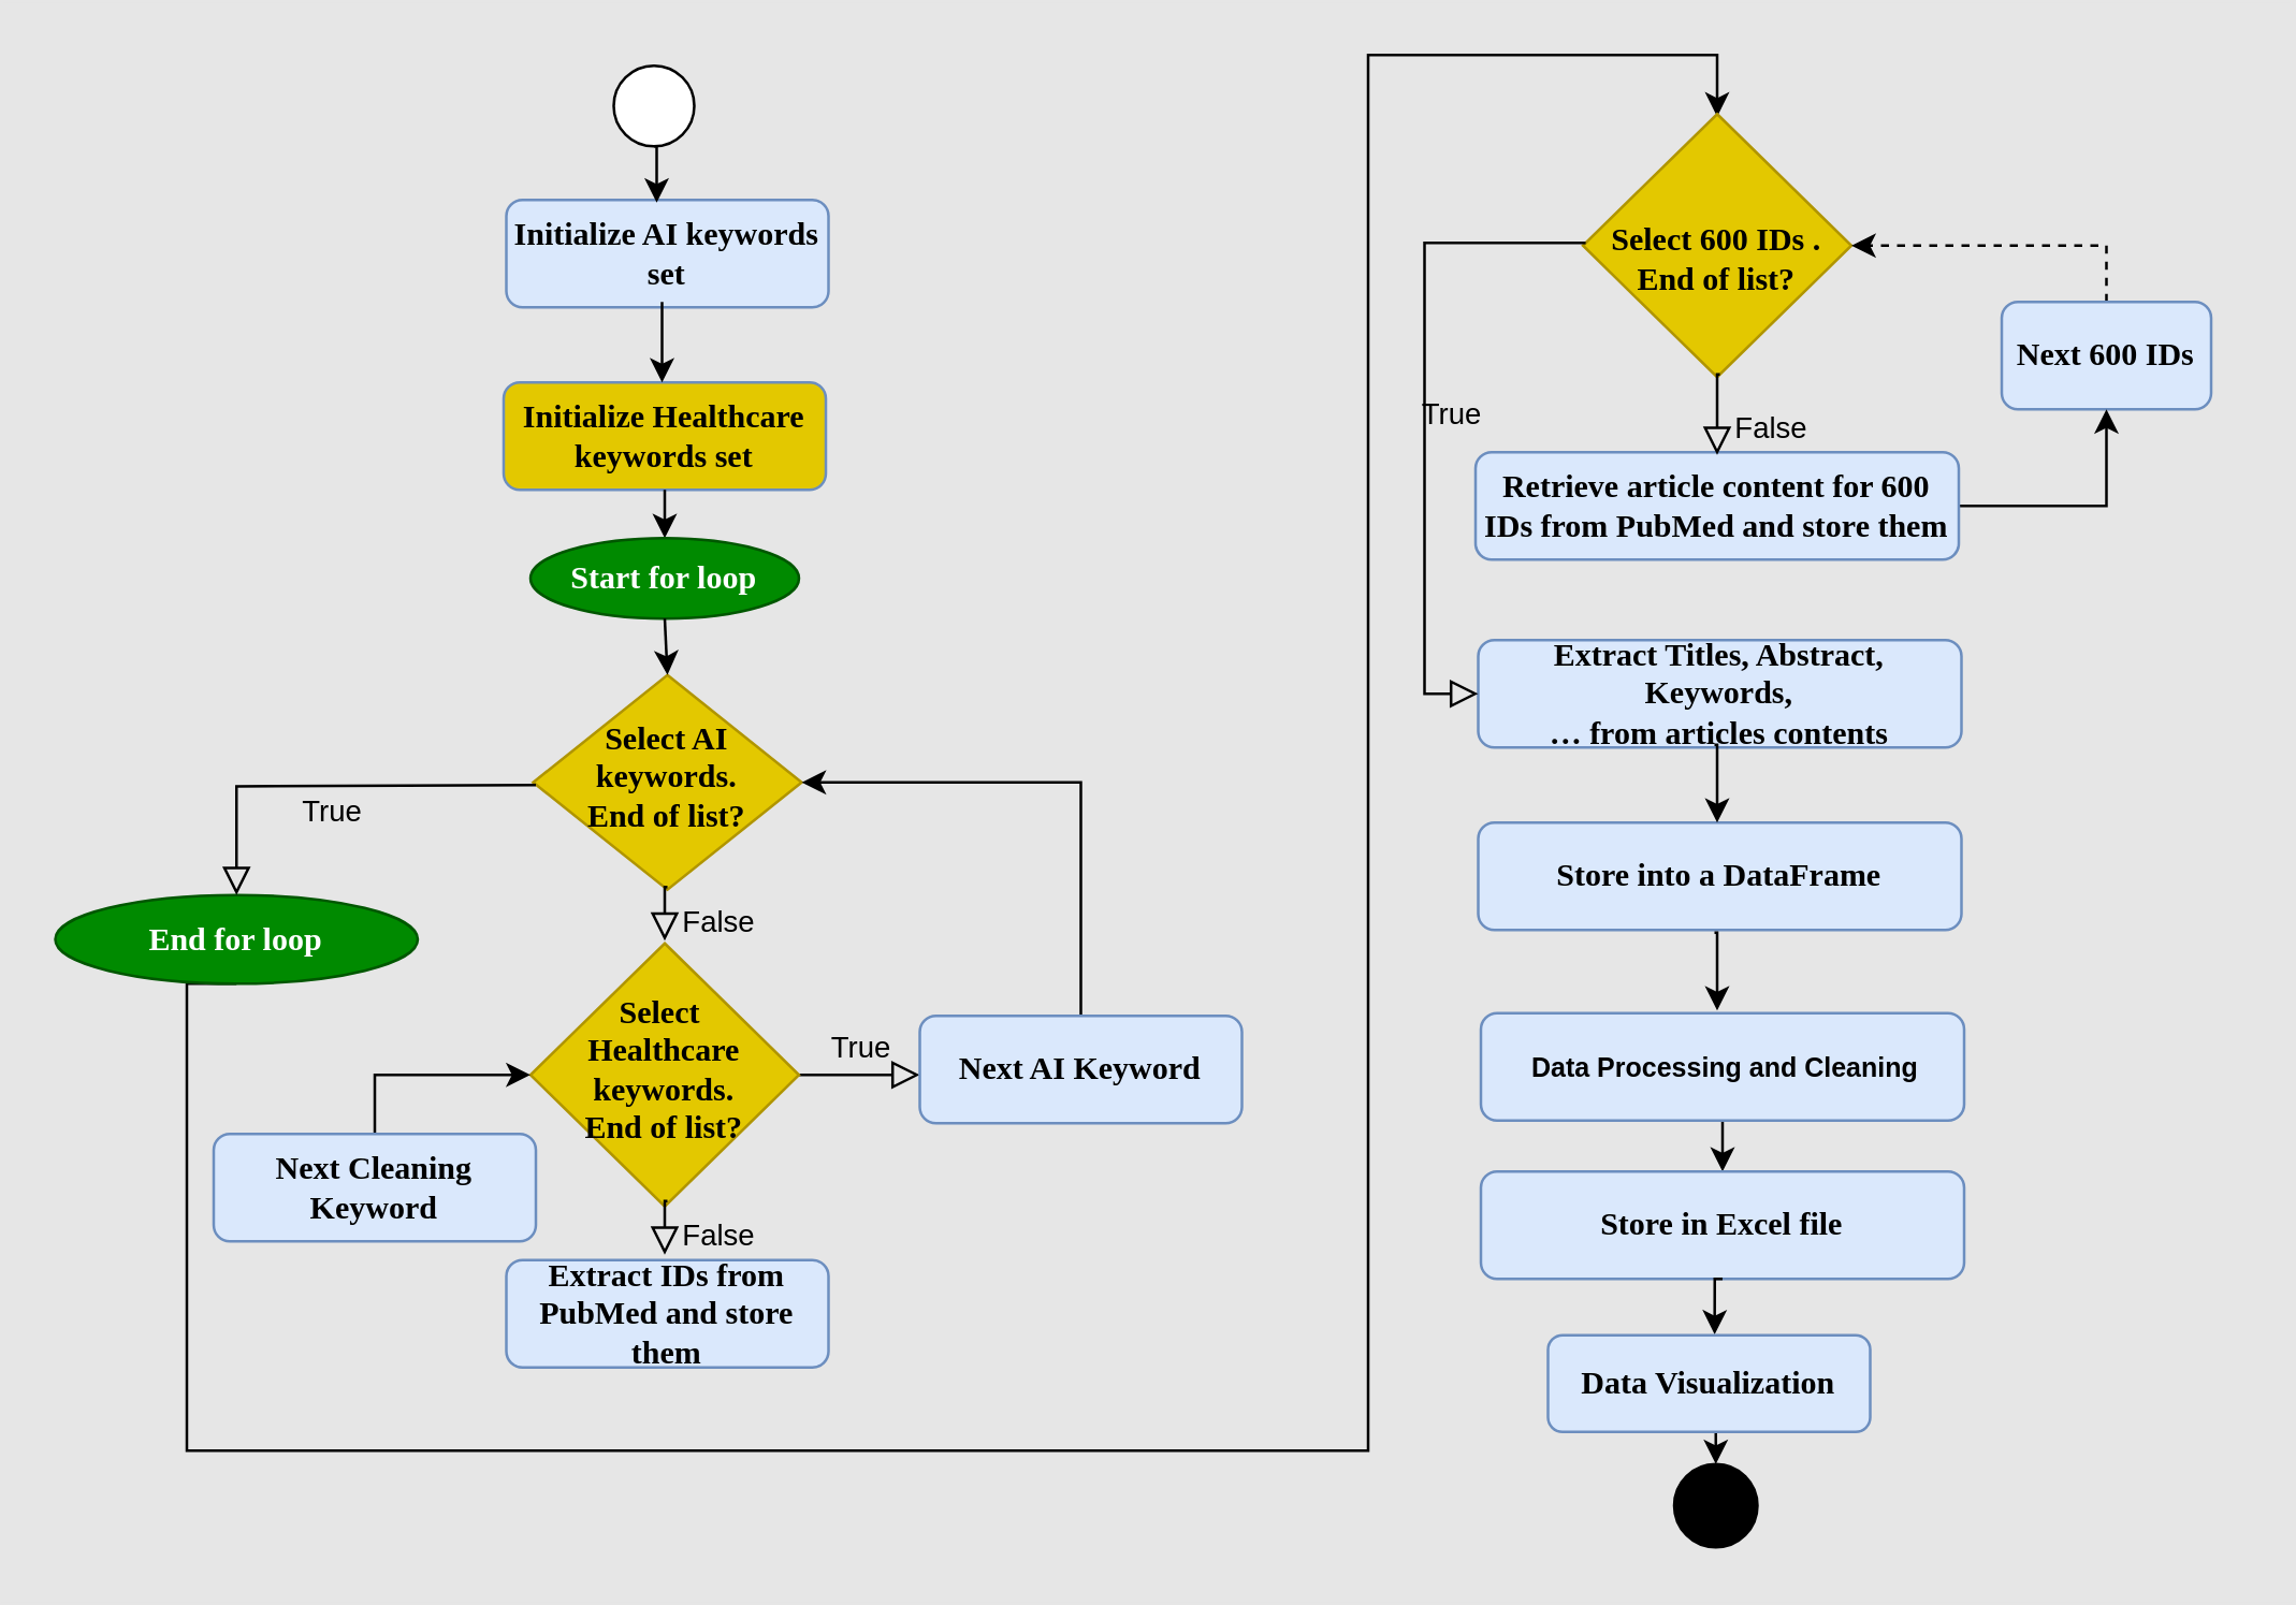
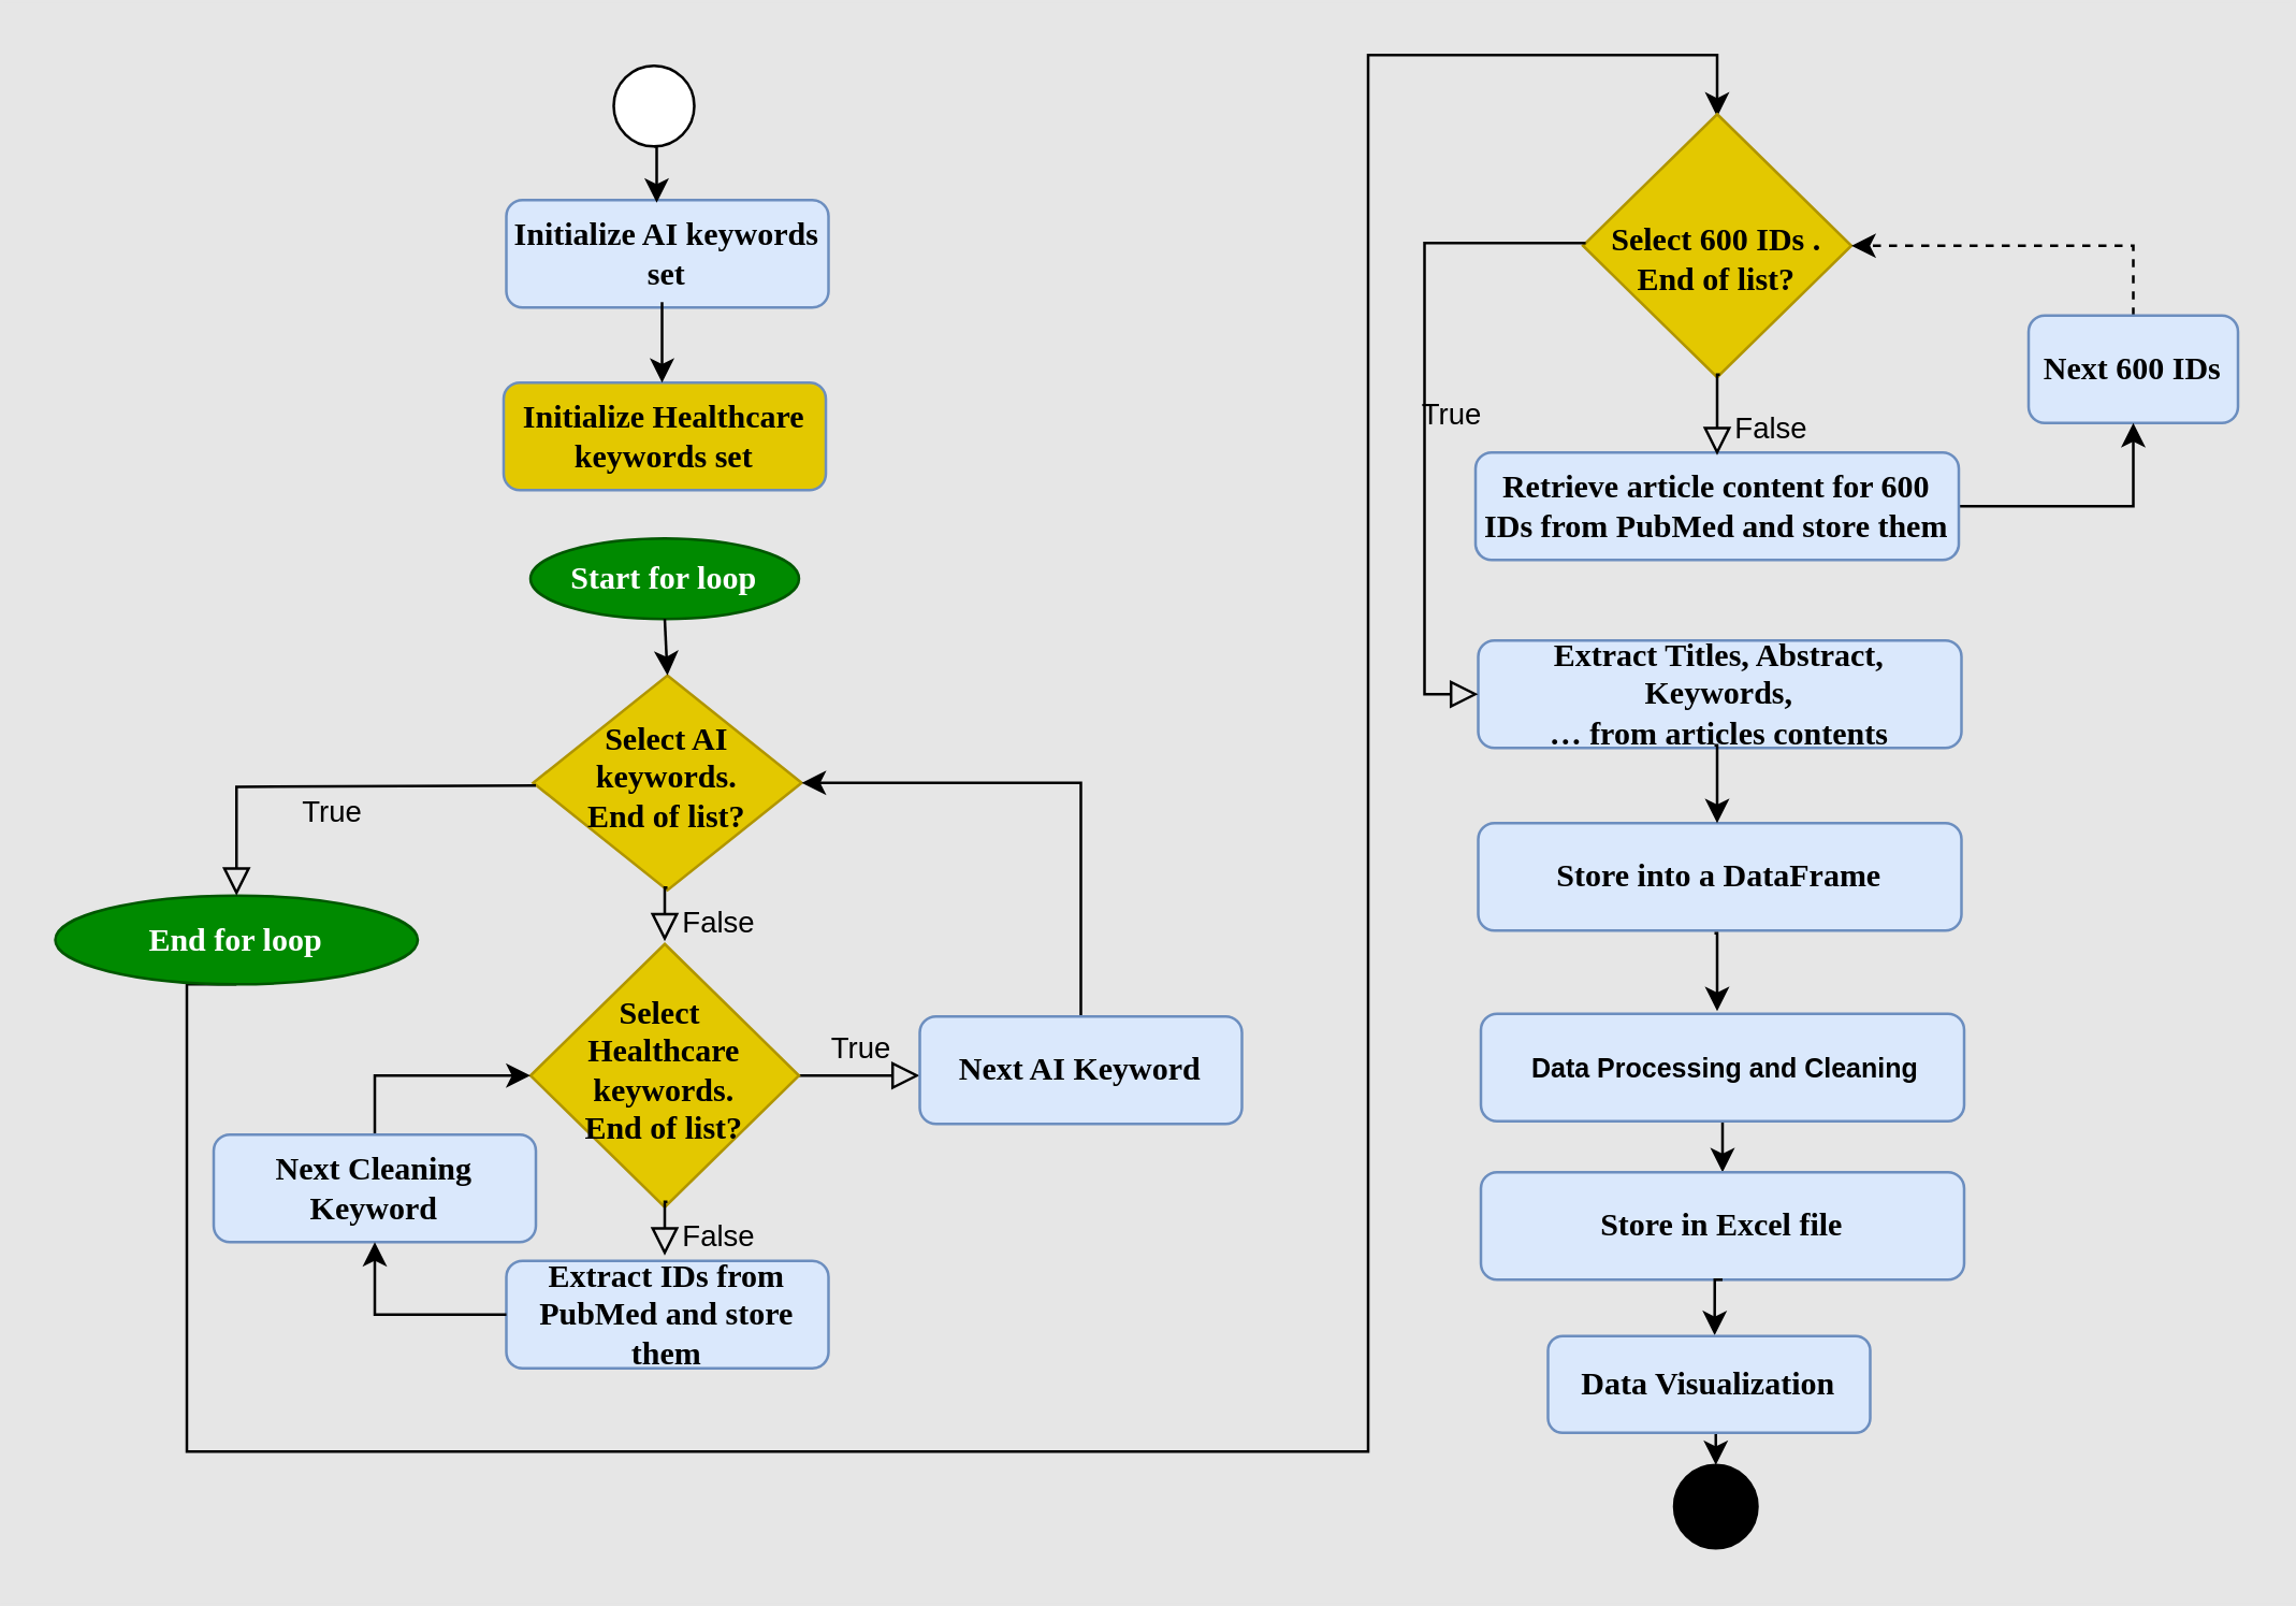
- <mxCell id="27" value="&lt;p style=&quot;margin-top: 0pt; margin-bottom: 0pt; margin-left: 0in; direction: ltr; unicode-bidi: embed; word-break: normal;&quot;&gt;&lt;span style=&quot;font-family: Calibri; font-weight: bold;&quot;&gt;&lt;font style=&quot;font-size: 12px;&quot;&gt;Next 600 IDs&lt;/font&gt;&lt;/span&gt;&lt;/p&gt;" style="rounded=1;whiteSpace=wrap;html=1;fontSize=12;glass=0;strokeWidth=1;shadow=0;fillColor=#dae8fc;strokeColor=#6c8ebf;" parent="1" vertex="1"><mxGeometry x="745" y="112" width="78" height="40" as="geometry" /></mxCell>
+ <mxCell id="27" value="&lt;p style=&quot;margin-top: 0pt; margin-bottom: 0pt; margin-left: 0in; direction: ltr; unicode-bidi: embed; word-break: normal;&quot;&gt;&lt;span style=&quot;font-family: Calibri; font-weight: bold;&quot;&gt;&lt;font style=&quot;font-size: 12px;&quot;&gt;Next 600 IDs&lt;/font&gt;&lt;/span&gt;&lt;/p&gt;" style="rounded=1;whiteSpace=wrap;html=1;fontSize=12;glass=0;strokeWidth=1;shadow=0;fillColor=#dae8fc;strokeColor=#6c8ebf;" parent="1" vertex="1"><mxGeometry x="755" y="117" width="78" height="40" as="geometry" /></mxCell>
- <mxCell id="13" value="" style="endArrow=classic;html=1;rounded=0;exitX=0.5;exitY=1;exitDx=0;exitDy=0;" parent="1" source="2" target="14" edge="1"><mxGeometry width="50" height="50" relative="1" as="geometry"><mxPoint x="277" y="280" as="sourcePoint" /><mxPoint x="247" y="210" as="targetPoint" /></mxGeometry></mxCell>
+ <mxCell id="20" style="edgeStyle=orthogonalEdgeStyle;rounded=0;orthogonalLoop=1;jettySize=auto;html=1;exitX=0;exitY=0.5;exitDx=0;exitDy=0;entryX=0.5;entryY=1;entryDx=0;entryDy=0;" parent="1" source="6" target="18" edge="1"><mxGeometry relative="1" as="geometry" /></mxCell>
